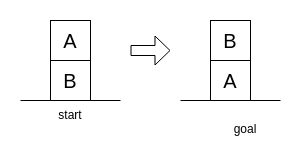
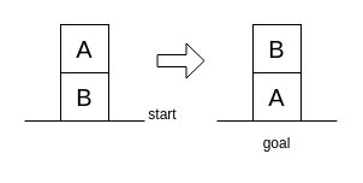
- <mxCell id="3" value="start" style="text;html=1;strokeColor=none;fillColor=none;align=center;verticalAlign=middle;whiteSpace=wrap;rounded=0;" parent="1" vertex="1"><mxGeometry x="50" y="100" width="40" height="30" as="geometry" /></mxCell>
+ <mxCell id="3" value="start" style="text;html=1;strokeColor=none;fillColor=none;align=center;verticalAlign=middle;whiteSpace=wrap;rounded=0;" parent="1" vertex="1"><mxGeometry x="115" y="80" width="40" height="30" as="geometry" /></mxCell>
- <mxCell id="4" value="&lt;font style=&quot;font-size: 12px&quot;&gt;goal&lt;/font&gt;" style="text;html=1;strokeColor=none;fillColor=none;align=center;verticalAlign=middle;whiteSpace=wrap;rounded=0;fontSize=20;" parent="1" vertex="1"><mxGeometry x="225" y="110" width="40" height="30" as="geometry" /></mxCell>
+ <mxCell id="4" value="&lt;font style=&quot;font-size: 12px&quot;&gt;goal&lt;/font&gt;" style="text;html=1;strokeColor=none;fillColor=none;align=center;verticalAlign=middle;whiteSpace=wrap;rounded=0;fontSize=20;" parent="1" vertex="1"><mxGeometry x="210" y="100" width="40" height="30" as="geometry" /></mxCell>
